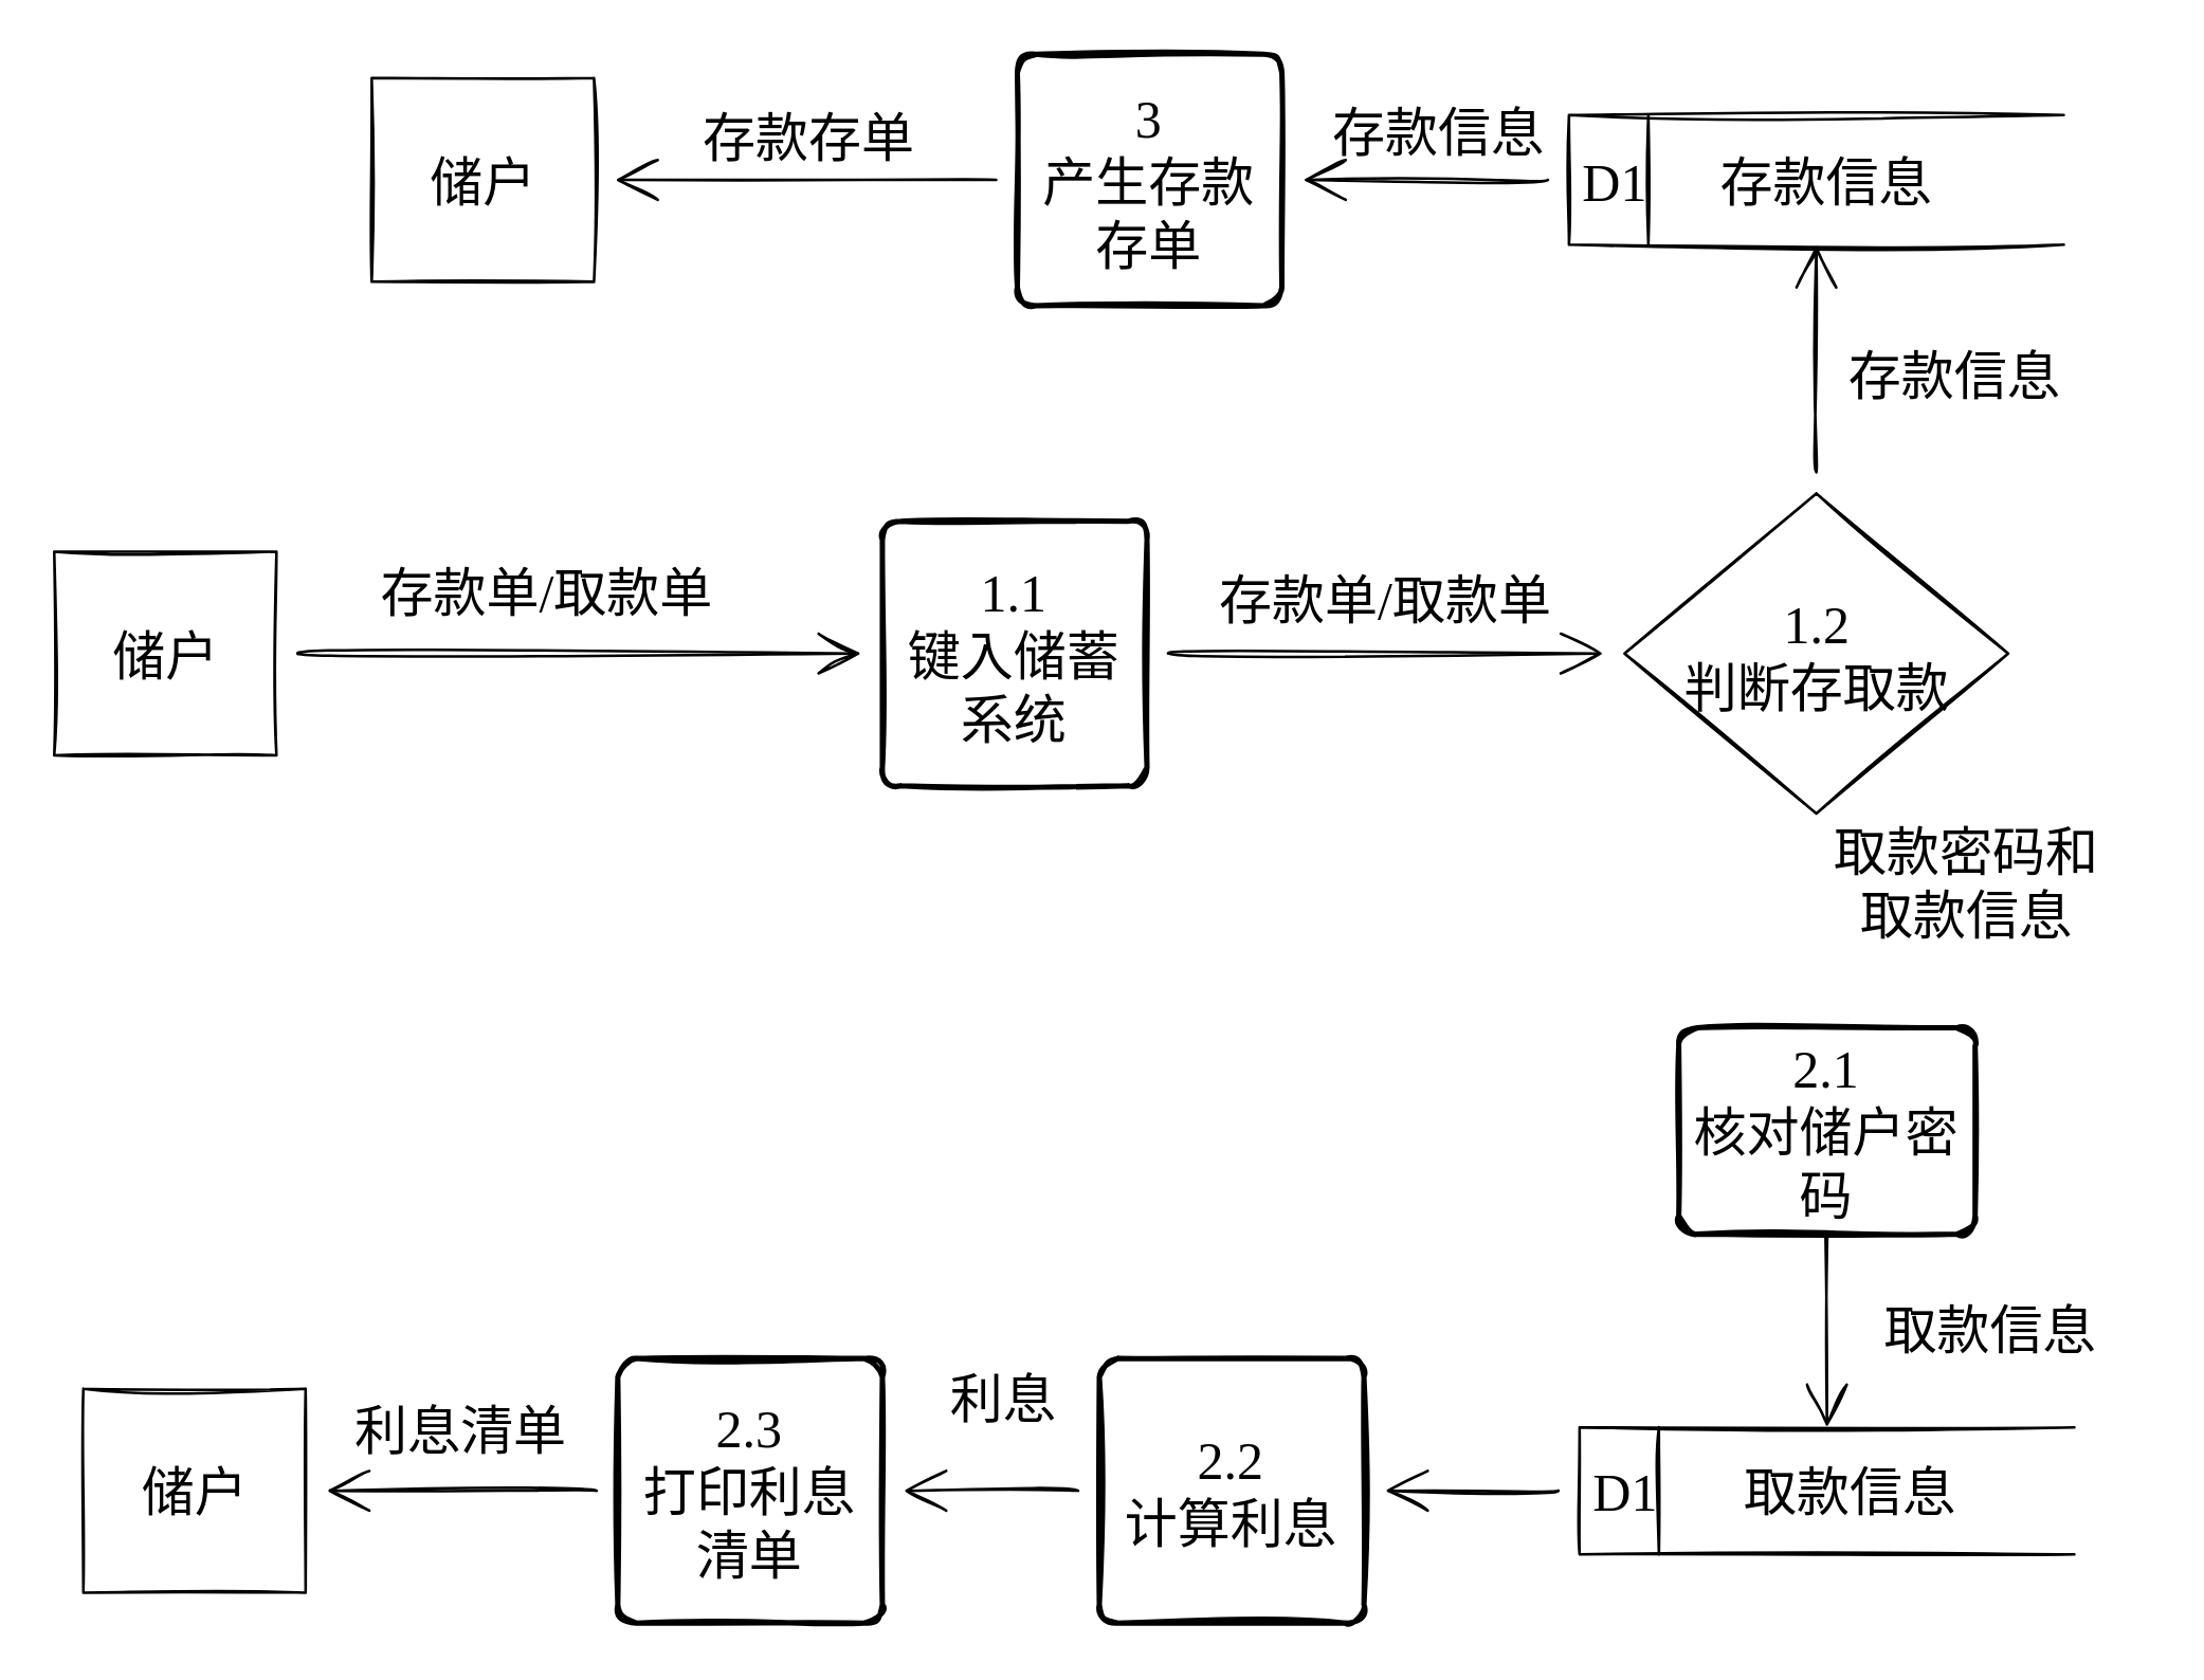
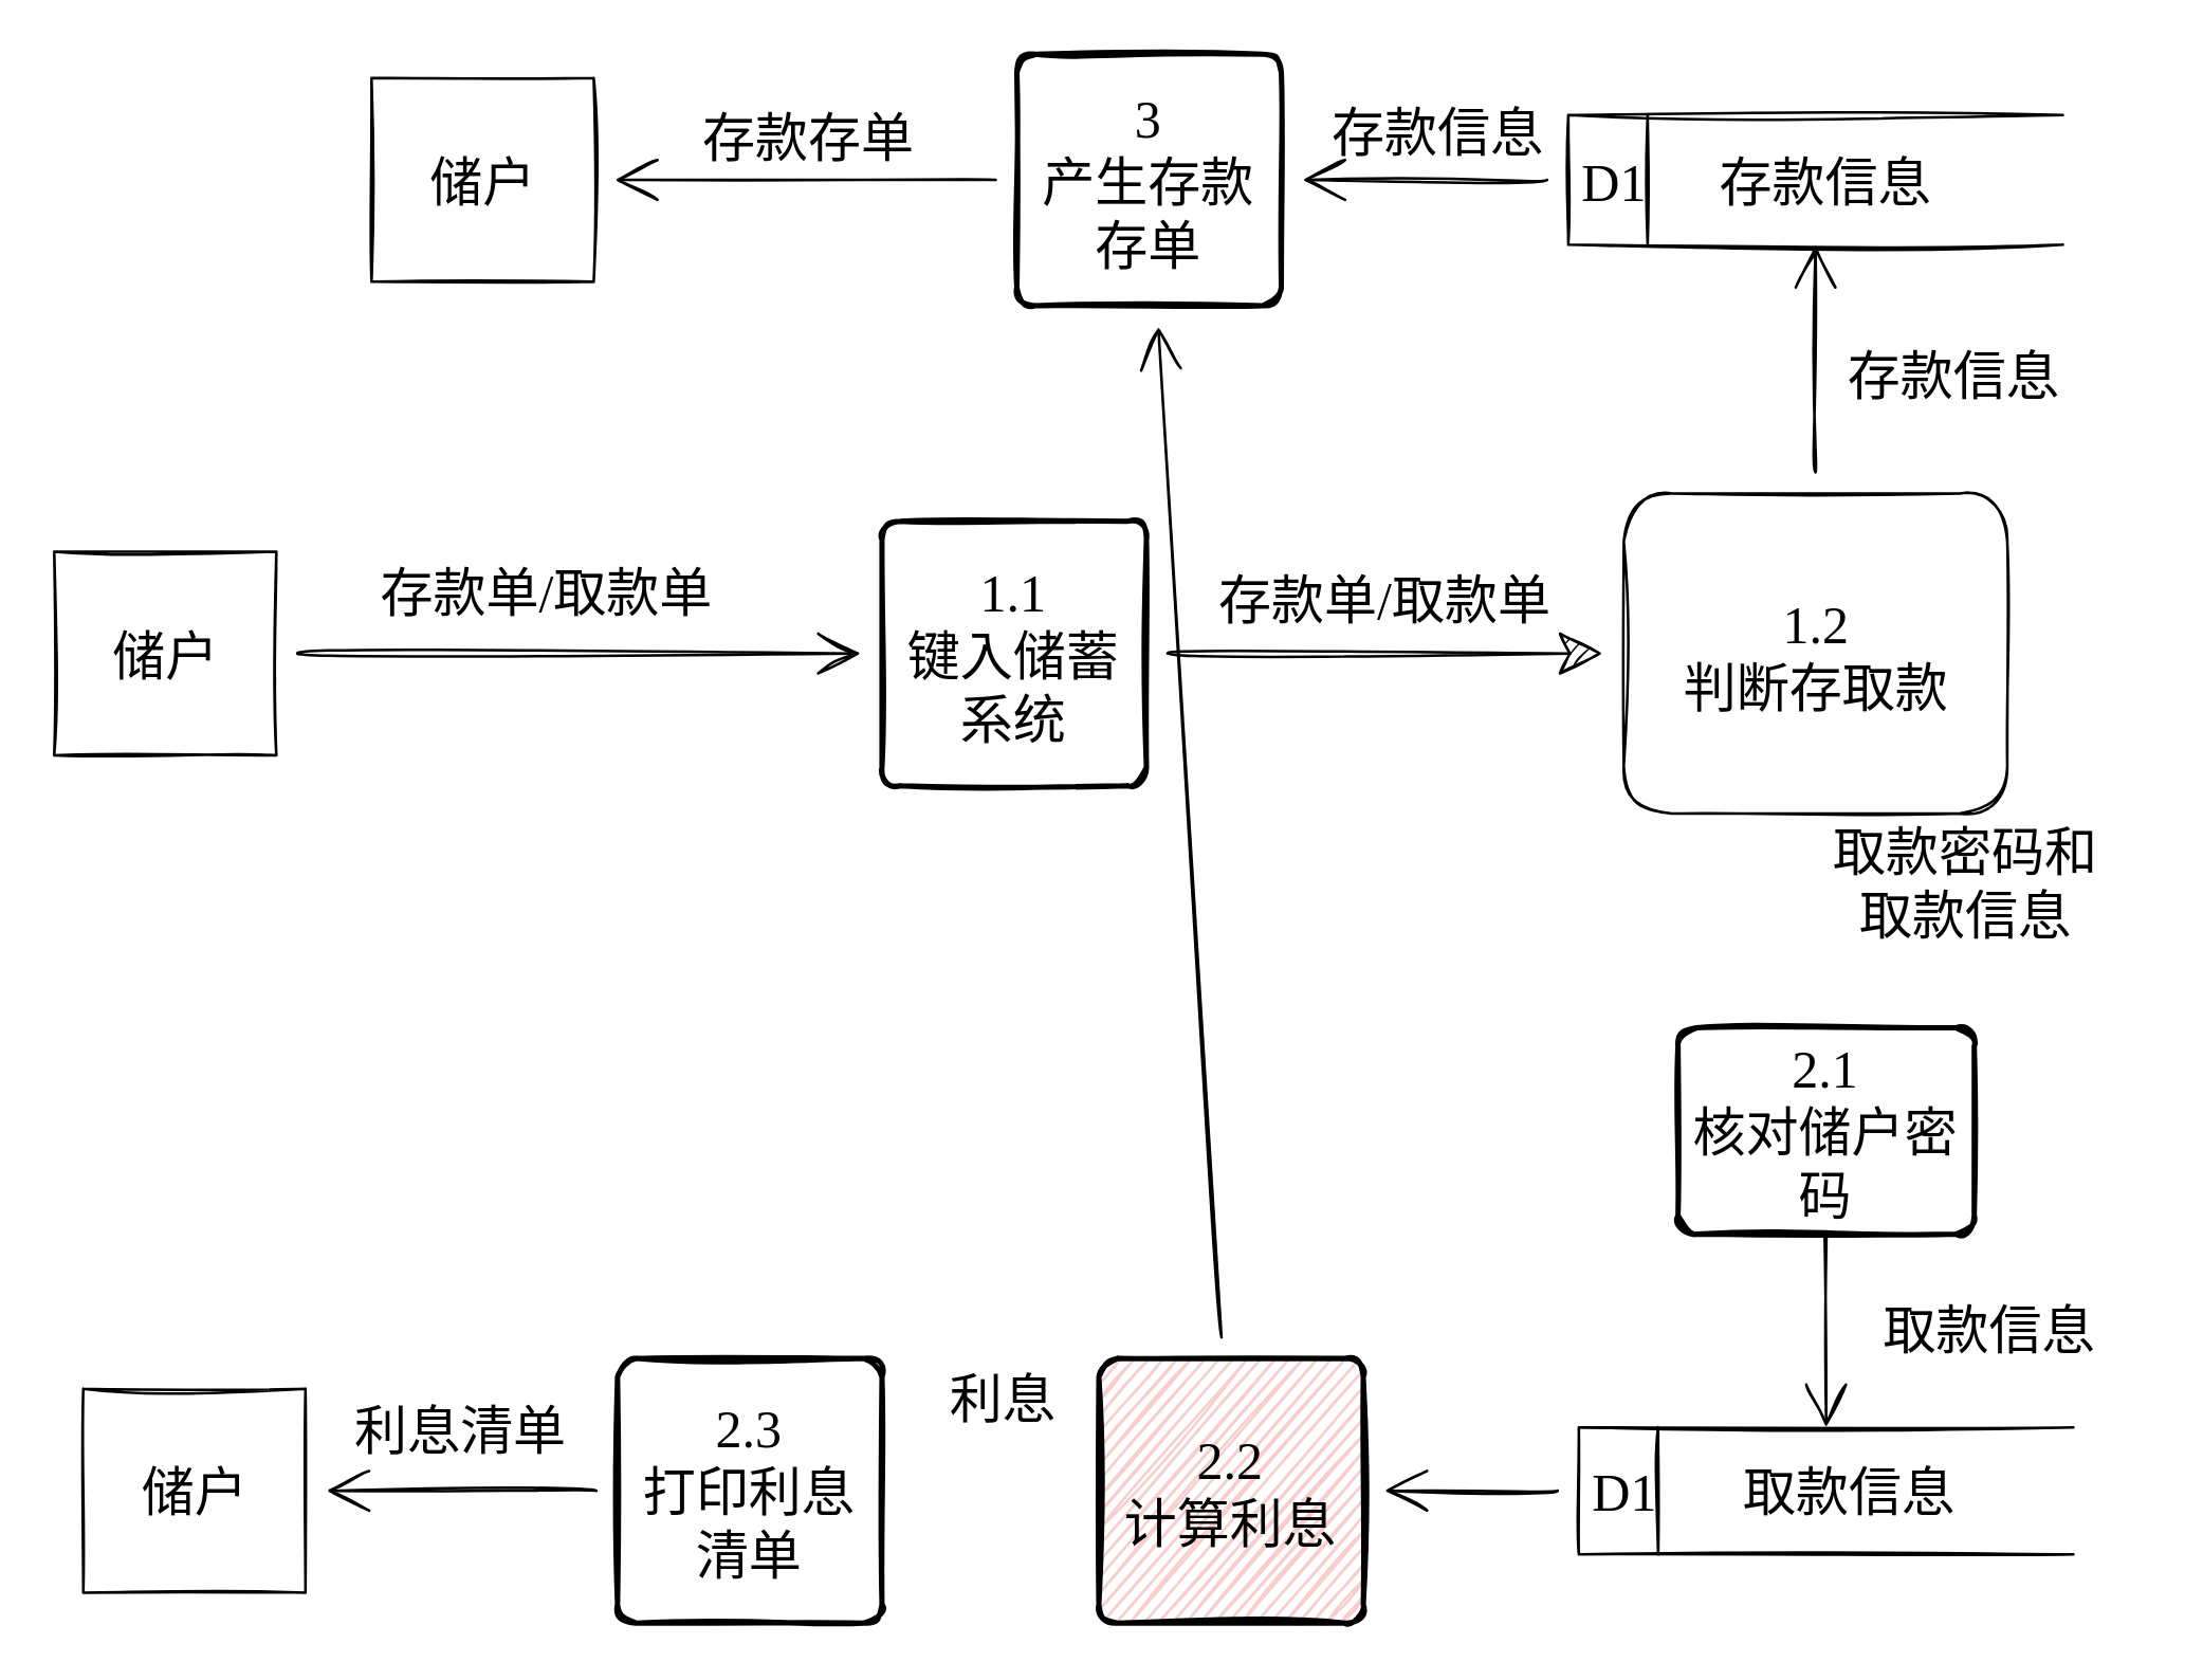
- <mxCell id="4" value="" style="edgeStyle=none;curved=1;rounded=0;sketch=1;hachureGap=4;orthogonalLoop=1;jettySize=auto;html=1;fontFamily=Architects Daughter;fontSource=https%3A%2F%2Ffonts.googleapis.com%2Fcss%3Ffamily%3DArchitects%2BDaughter;fontSize=16;endArrow=open;startSize=14;endSize=14;sourcePerimeterSpacing=8;targetPerimeterSpacing=8;" edge="1" parent="1" source="5" target="8"><mxGeometry relative="1" as="geometry" /></mxCell>
+ <mxCell id="4" value="" style="edgeStyle=none;curved=1;rounded=0;sketch=1;hachureGap=4;orthogonalLoop=1;jettySize=auto;html=1;fontFamily=Architects Daughter;fontSource=https%3A%2F%2Ffonts.googleapis.com%2Fcss%3Ffamily%3DArchitects%2BDaughter;fontSize=16;endArrow=classic;startSize=14;endSize=14;sourcePerimeterSpacing=8;targetPerimeterSpacing=8;" edge="1" parent="1" source="5" target="8"><mxGeometry relative="1" as="geometry" /></mxCell>
- <mxCell id="8" value="1.2&lt;br&gt;判断存取款" style="rhombus;whiteSpace=wrap;html=1;sketch=1;hachureGap=4;pointerEvents=0;fontFamily=Architects Daughter;fontSource=https%3A%2F%2Ffonts.googleapis.com%2Fcss%3Ffamily%3DArchitects%2BDaughter;fontSize=20;" vertex="1" parent="1"><mxGeometry x="613.5" y="186" width="145" height="121" as="geometry" /></mxCell>
+ <mxCell id="8" value="1.2&lt;br&gt;判断存取款" style="whiteSpace=wrap;html=1;sketch=1;hachureGap=4;pointerEvents=0;fontFamily=Architects Daughter;fontSource=https%3A%2F%2Ffonts.googleapis.com%2Fcss%3Ffamily%3DArchitects%2BDaughter;fontSize=20;rounded=1;" vertex="1" parent="1"><mxGeometry x="613.5" y="186" width="145" height="121" as="geometry" /></mxCell>
- <mxCell id="26" value="" style="edgeStyle=none;curved=1;rounded=0;sketch=1;hachureGap=4;orthogonalLoop=1;jettySize=auto;html=1;fontFamily=Architects Daughter;fontSource=https%3A%2F%2Ffonts.googleapis.com%2Fcss%3Ffamily%3DArchitects%2BDaughter;fontSize=16;endArrow=open;startSize=14;endSize=14;sourcePerimeterSpacing=8;targetPerimeterSpacing=8;" edge="1" parent="1" source="27" target="29"><mxGeometry relative="1" as="geometry" /></mxCell>
+ <mxCell id="26" value="" style="edgeStyle=none;curved=1;rounded=0;sketch=1;hachureGap=4;orthogonalLoop=1;jettySize=auto;html=1;fontFamily=Architects Daughter;fontSource=https%3A%2F%2Ffonts.googleapis.com%2Fcss%3Ffamily%3DArchitects%2BDaughter;fontSize=16;endArrow=open;startSize=14;endSize=14;sourcePerimeterSpacing=8;targetPerimeterSpacing=8;" edge="1" parent="1" source="27" target="15"><mxGeometry relative="1" as="geometry" /></mxCell>
- <mxCell id="27" value="2.2&lt;br&gt;计算利息" style="rounded=1;whiteSpace=wrap;html=1;absoluteArcSize=1;arcSize=14;strokeWidth=2;sketch=1;hachureGap=4;pointerEvents=0;fontFamily=Architects Daughter;fontSource=https%3A%2F%2Ffonts.googleapis.com%2Fcss%3Ffamily%3DArchitects%2BDaughter;fontSize=20;" vertex="1" parent="1"><mxGeometry x="415" y="513" width="100" height="100" as="geometry" /></mxCell>
+ <mxCell id="27" value="2.2&lt;br&gt;计算利息" style="rounded=1;whiteSpace=wrap;html=1;absoluteArcSize=1;arcSize=14;strokeWidth=2;sketch=1;hachureGap=4;pointerEvents=0;fontFamily=Architects Daughter;fontSource=https%3A%2F%2Ffonts.googleapis.com%2Fcss%3Ffamily%3DArchitects%2BDaughter;fontSize=20;fillColor=#f8cecc;" vertex="1" parent="1"><mxGeometry x="415" y="513" width="100" height="100" as="geometry" /></mxCell>
